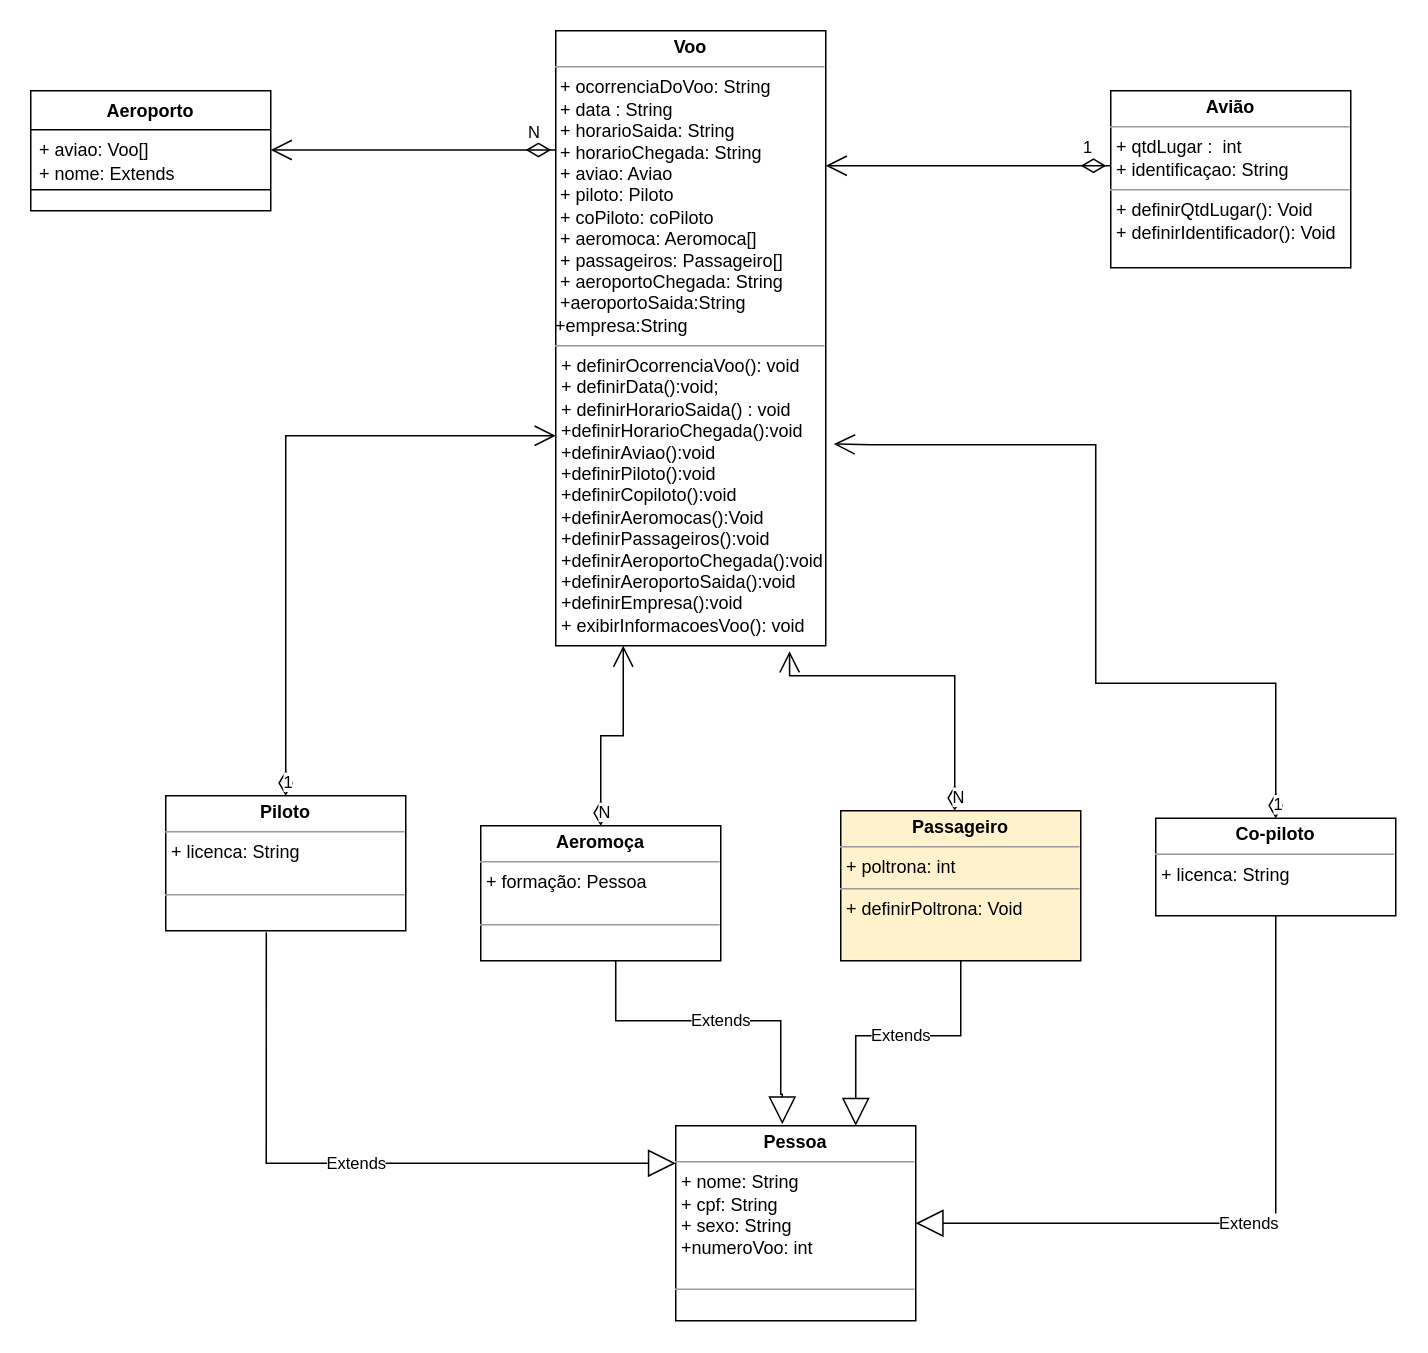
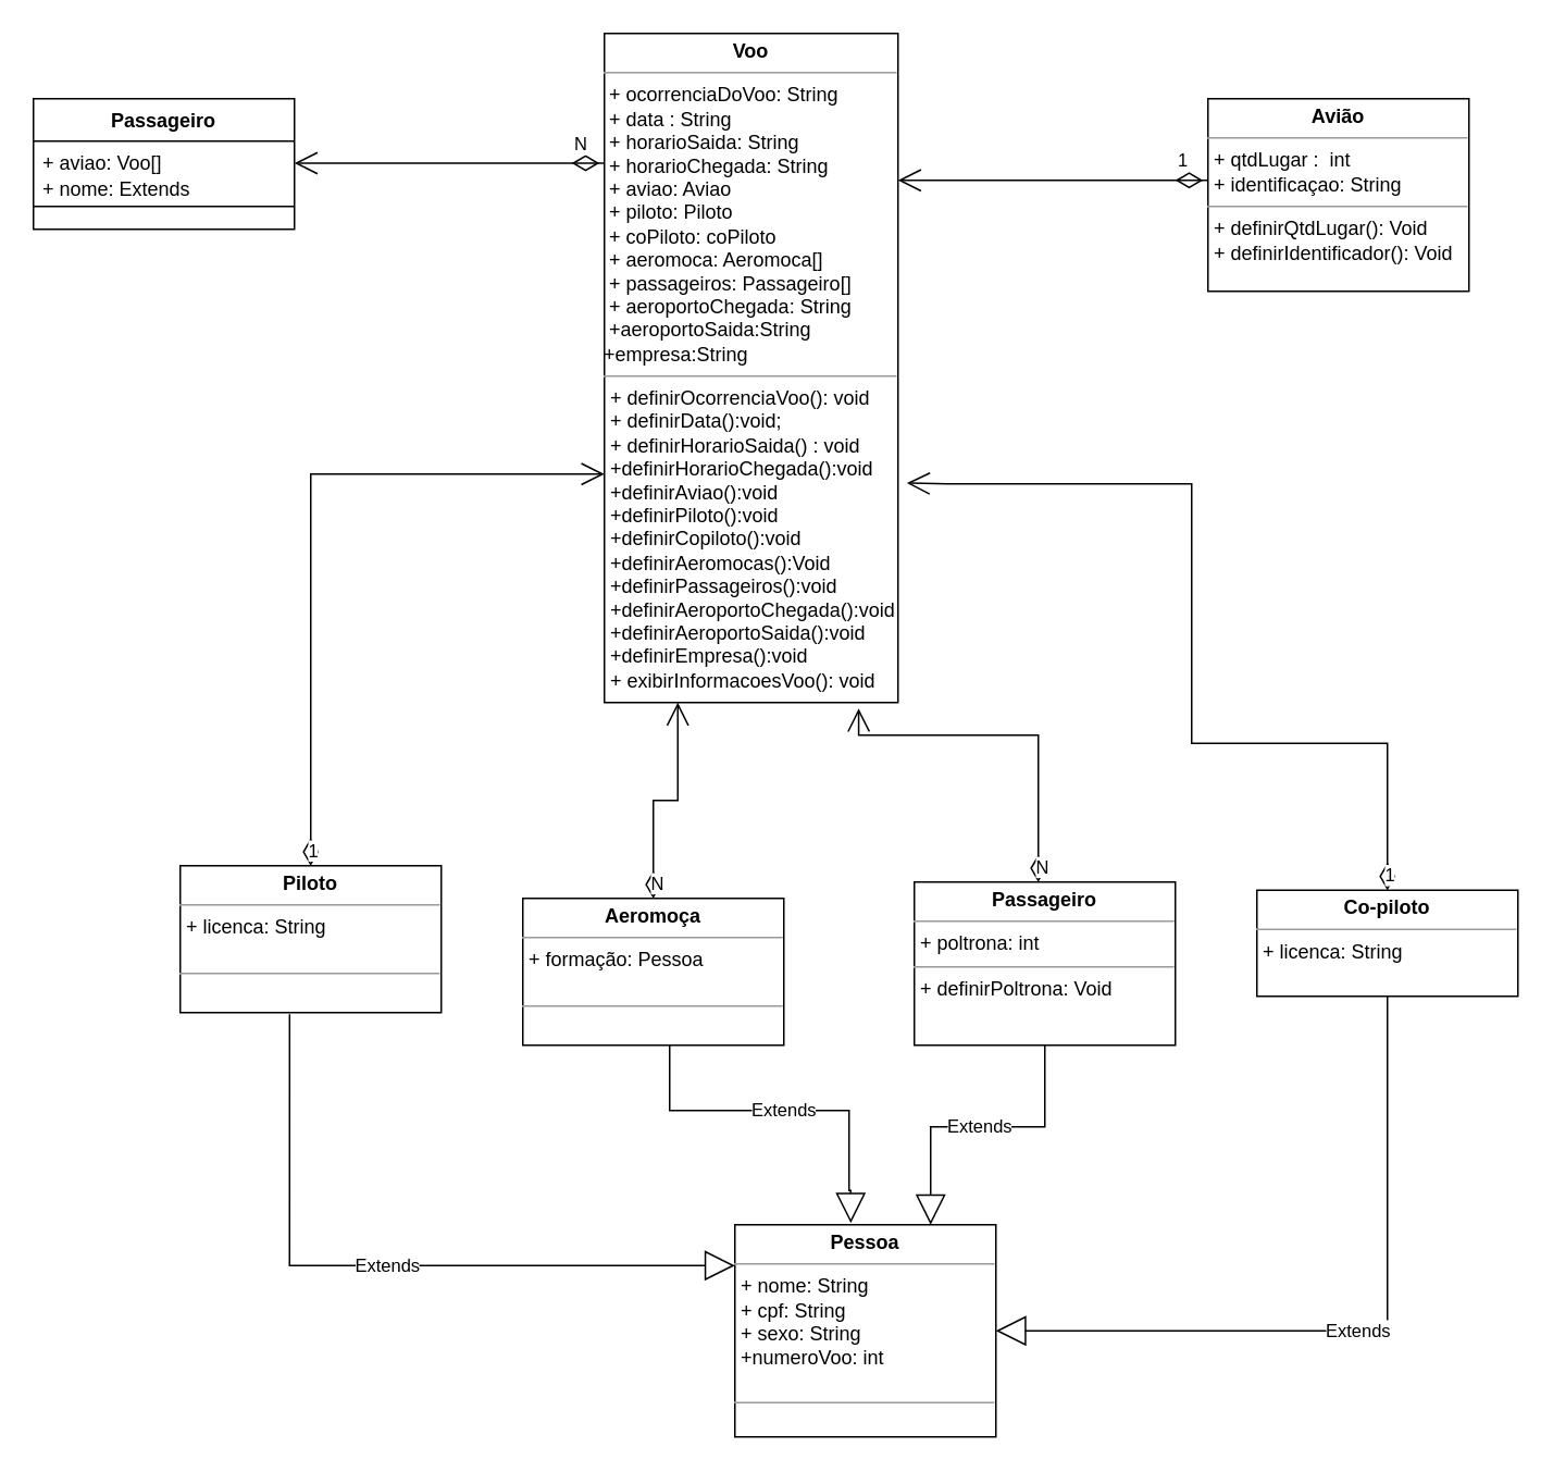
- <mxCell id="18" value="Aeroporto" style="swimlane;fontStyle=1;align=center;verticalAlign=top;childLayout=stackLayout;horizontal=1;startSize=26;horizontalStack=0;resizeParent=1;resizeParentMax=0;resizeLast=0;collapsible=1;marginBottom=0;whiteSpace=wrap;html=1;" vertex="1" parent="1"><mxGeometry x="20" y="60" width="160" height="80" as="geometry" /></mxCell>
+ <mxCell id="18" value="Passageiro" style="swimlane;fontStyle=1;align=center;verticalAlign=top;childLayout=stackLayout;horizontal=1;startSize=26;horizontalStack=0;resizeParent=1;resizeParentMax=0;resizeLast=0;collapsible=1;marginBottom=0;whiteSpace=wrap;html=1;" vertex="1" parent="1"><mxGeometry x="20" y="60" width="160" height="80" as="geometry" /></mxCell>
- <mxCell id="3" value="&lt;p style=&quot;margin:0px;margin-top:4px;text-align:center;&quot;&gt;&lt;b&gt;Passageiro&lt;/b&gt;&lt;/p&gt;&lt;hr size=&quot;1&quot;&gt;&lt;p style=&quot;margin:0px;margin-left:4px;&quot;&gt;+ poltrona: int&lt;/p&gt;&lt;hr size=&quot;1&quot;&gt;&lt;p style=&quot;margin:0px;margin-left:4px;&quot;&gt;+ definirPoltrona: Void&lt;/p&gt;" style="verticalAlign=top;align=left;overflow=fill;fontSize=12;fontFamily=Helvetica;html=1;whiteSpace=wrap;fillColor=#fff2cc;" parent="1" vertex="1"><mxGeometry x="560" y="540" width="160" height="100" as="geometry" /></mxCell>
+ <mxCell id="3" value="&lt;p style=&quot;margin:0px;margin-top:4px;text-align:center;&quot;&gt;&lt;b&gt;Passageiro&lt;/b&gt;&lt;/p&gt;&lt;hr size=&quot;1&quot;&gt;&lt;p style=&quot;margin:0px;margin-left:4px;&quot;&gt;+ poltrona: int&lt;/p&gt;&lt;hr size=&quot;1&quot;&gt;&lt;p style=&quot;margin:0px;margin-left:4px;&quot;&gt;+ definirPoltrona: Void&lt;/p&gt;" style="verticalAlign=top;align=left;overflow=fill;fontSize=12;fontFamily=Helvetica;html=1;whiteSpace=wrap;" parent="1" vertex="1"><mxGeometry x="560" y="540" width="160" height="100" as="geometry" /></mxCell>
